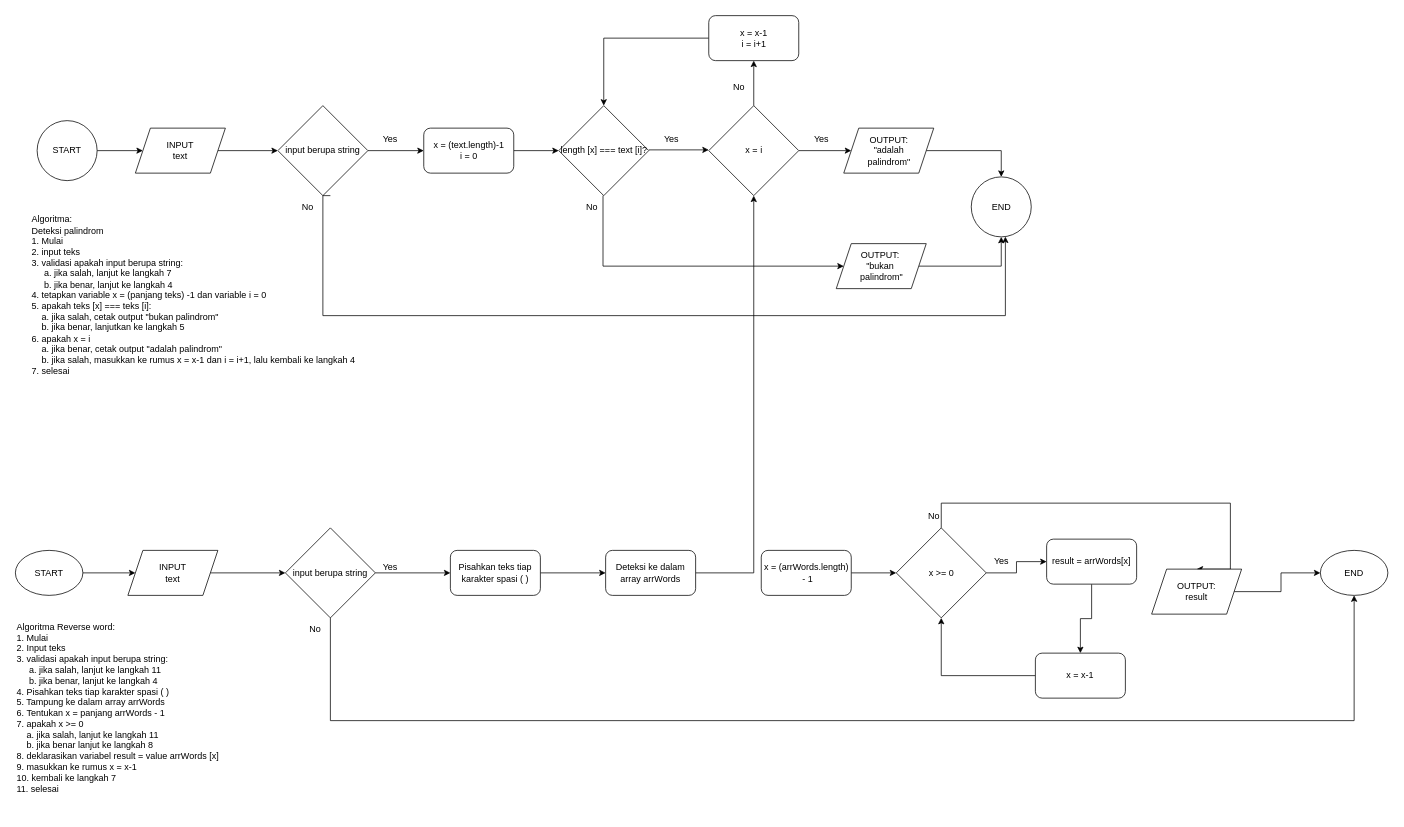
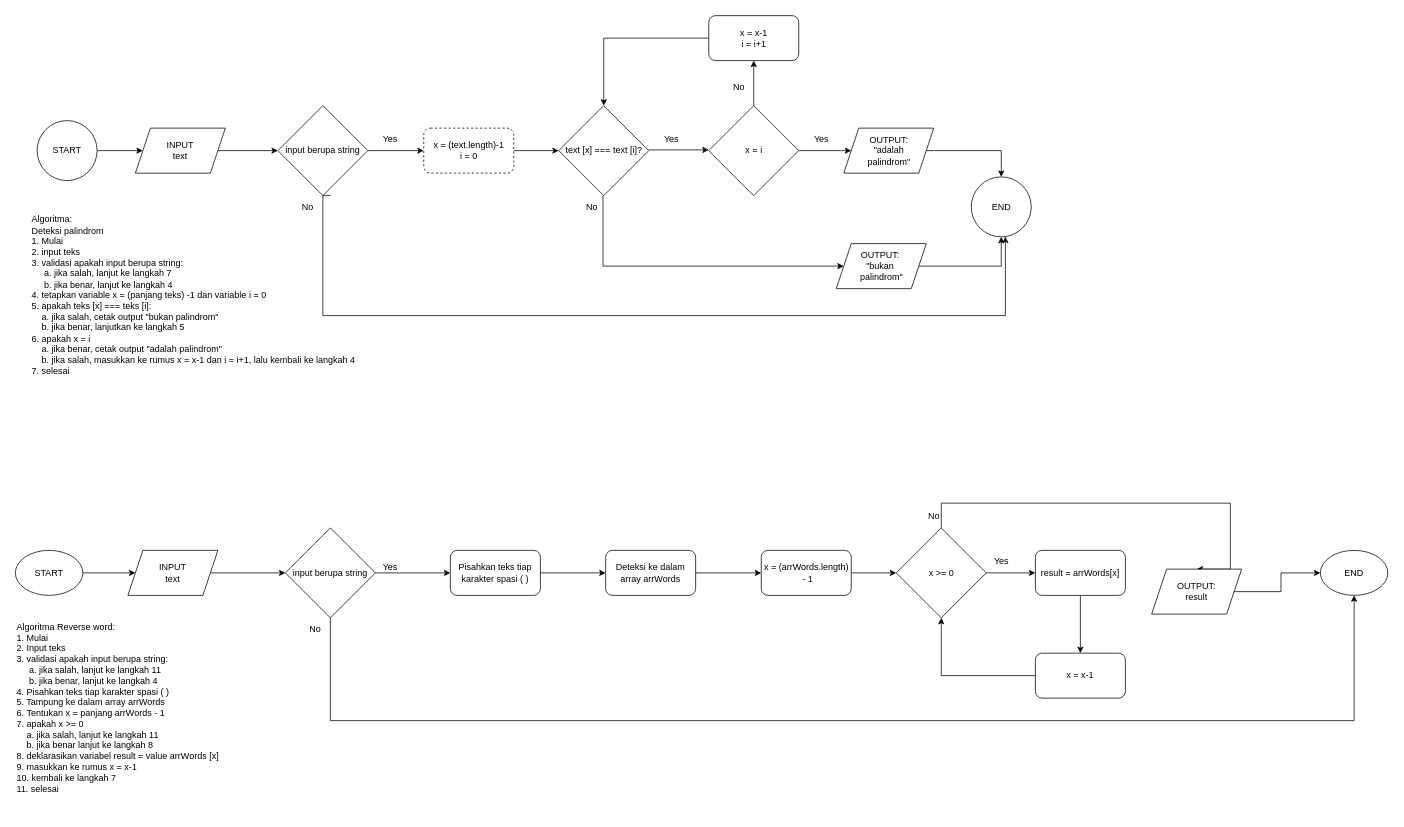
- <mxCell id="7" value="&lt;div&gt;x = (text.length)-1&lt;/div&gt;&lt;div&gt;i = 0&lt;br&gt;&lt;/div&gt;" style="rounded=1;whiteSpace=wrap;html=1;" parent="1" vertex="1"><mxGeometry x="564.5" y="170" width="120" height="60" as="geometry" /></mxCell>
+ <mxCell id="7" value="&lt;div&gt;x = (text.length)-1&lt;/div&gt;&lt;div&gt;i = 0&lt;br&gt;&lt;/div&gt;" style="rounded=1;whiteSpace=wrap;html=1;dashed=1;" parent="1" vertex="1"><mxGeometry x="564.5" y="170" width="120" height="60" as="geometry" /></mxCell>
- <mxCell id="9" value="length [x] === text [i]?" style="rhombus;whiteSpace=wrap;html=1;" parent="1" vertex="1"><mxGeometry x="744.5" y="140" width="120" height="120" as="geometry" /></mxCell>
+ <mxCell id="9" value="text [x] === text [i]?" style="rhombus;whiteSpace=wrap;html=1;" parent="1" vertex="1"><mxGeometry x="744.5" y="140" width="120" height="120" as="geometry" /></mxCell>
- <mxCell id="53" value="" style="edgeStyle=orthogonalEdgeStyle;rounded=0;orthogonalLoop=1;jettySize=auto;html=1;" edge="1" parent="1" source="54" target="17"><mxGeometry relative="1" as="geometry" /></mxCell>
+ <mxCell id="53" value="" style="edgeStyle=orthogonalEdgeStyle;rounded=0;orthogonalLoop=1;jettySize=auto;html=1;" edge="1" parent="1" source="54" target="33"><mxGeometry relative="1" as="geometry" /></mxCell>
- <mxCell id="56" value="result = arrWords[x]" style="rounded=1;whiteSpace=wrap;html=1;" vertex="1" parent="1"><mxGeometry x="1395" y="718" width="120" height="60" as="geometry" /></mxCell>
+ <mxCell id="56" value="result = arrWords[x]" style="rounded=1;whiteSpace=wrap;html=1;" vertex="1" parent="1"><mxGeometry x="1380" y="733" width="120" height="60" as="geometry" /></mxCell>
